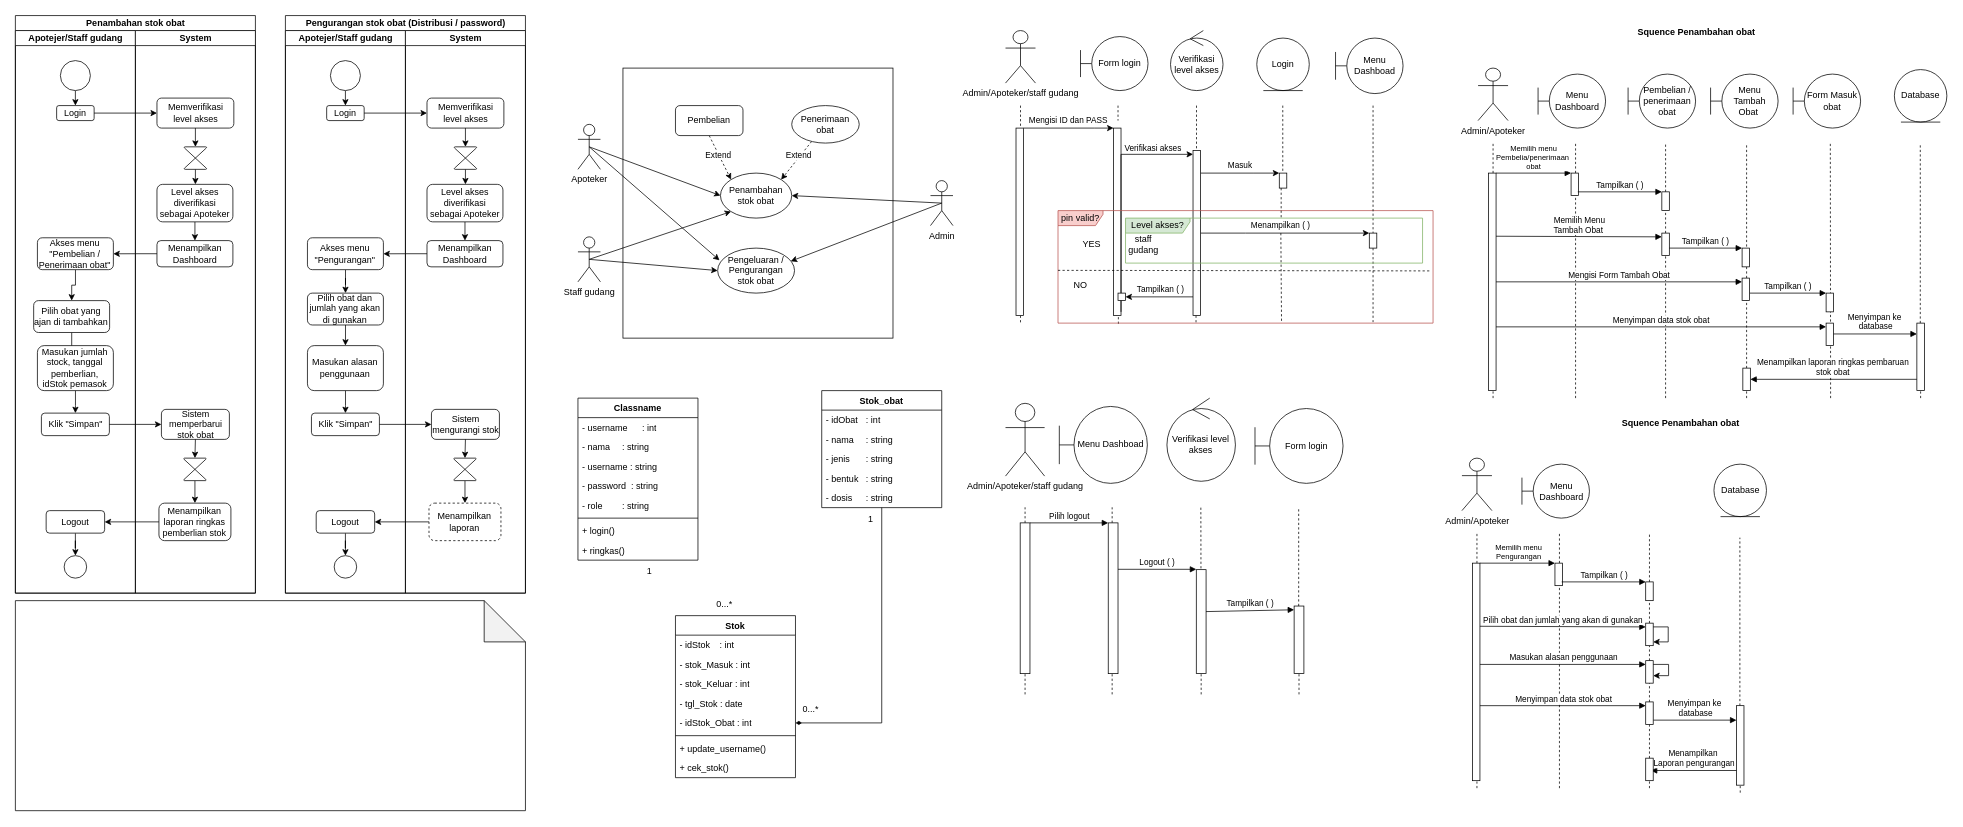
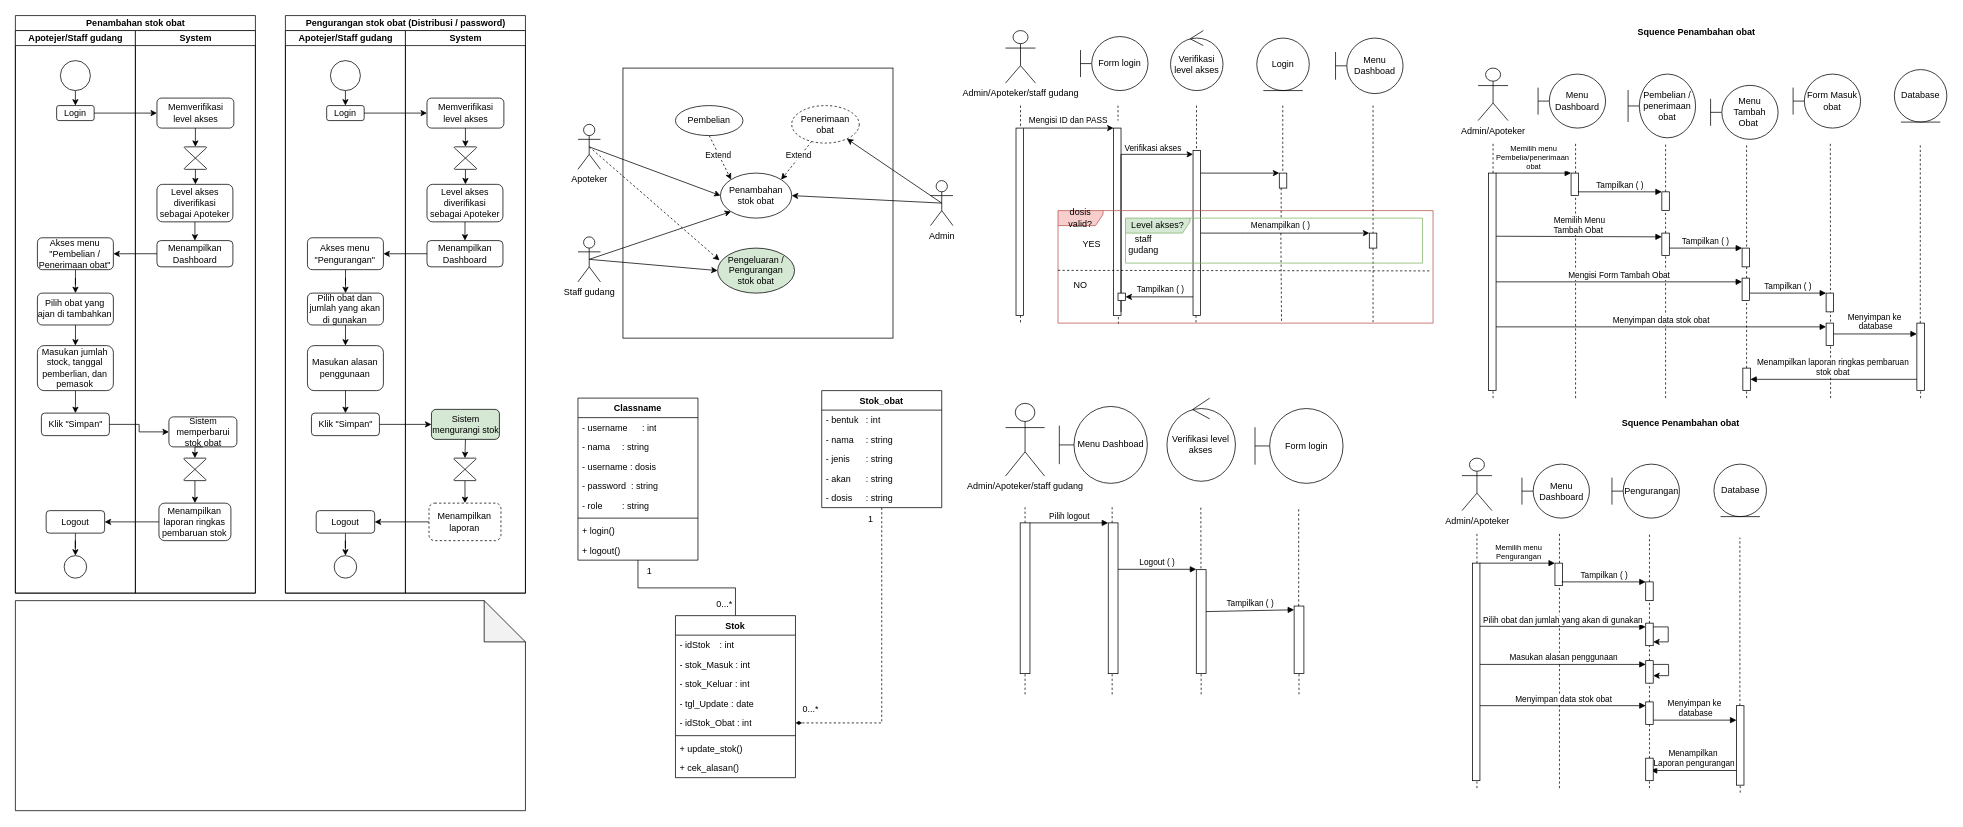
- <mxCell id="172" value="Pembelian / penerimaan obat" style="shape=umlBoundary;whiteSpace=wrap;html=1;" vertex="1" parent="1"><mxGeometry x="2170" y="98" width="90" height="72" as="geometry" /></mxCell>
+ <mxCell id="172" value="Pembelian / penerimaan obat" style="shape=umlBoundary;whiteSpace=wrap;html=1;" vertex="1" parent="1"><mxGeometry x="2170" y="98" width="90" height="85" as="geometry" /></mxCell>
- <mxCell id="173" value="Menu Tambah Obat&amp;nbsp;" style="shape=umlBoundary;whiteSpace=wrap;html=1;" vertex="1" parent="1"><mxGeometry x="2280" y="98" width="90" height="72" as="geometry" /></mxCell>
+ <mxCell id="173" value="Menu Tambah Obat&amp;nbsp;" style="shape=umlBoundary;whiteSpace=wrap;html=1;" vertex="1" parent="1"><mxGeometry x="2280" y="113" width="90" height="72" as="geometry" /></mxCell>
- <mxCell id="78" value="Pembelian" style="whiteSpace=wrap;html=1;direction=west;rounded=1;" parent="1" vertex="1"><mxGeometry x="900" y="140" width="90" height="40" as="geometry" /></mxCell>
+ <mxCell id="78" value="Pembelian" style="ellipse;whiteSpace=wrap;html=1;direction=west;" parent="1" vertex="1"><mxGeometry x="900" y="140" width="90" height="40" as="geometry" /></mxCell>
- <mxCell id="81" value="Penerimaan obat" style="ellipse;whiteSpace=wrap;html=1;" parent="1" vertex="1"><mxGeometry x="1055" y="140" width="90" height="50" as="geometry" /></mxCell>
+ <mxCell id="81" value="Penerimaan obat" style="ellipse;whiteSpace=wrap;html=1;dashed=1;" parent="1" vertex="1"><mxGeometry x="1055" y="140" width="90" height="50" as="geometry" /></mxCell>
- <mxCell id="152" value="&lt;font style=&quot;font-size: 11px;&quot;&gt;Masuk&lt;/font&gt;" style="text;html=1;align=center;verticalAlign=middle;whiteSpace=wrap;rounded=0;" parent="1" vertex="1"><mxGeometry x="1610" y="210" width="86" height="20" as="geometry" /></mxCell>
- <mxCell id="83" style="rounded=0;orthogonalLoop=1;jettySize=auto;html=1;exitX=0.5;exitY=0.5;exitDx=0;exitDy=0;exitPerimeter=0;entryX=0.024;entryY=0.271;entryDx=0;entryDy=0;entryPerimeter=0;flowAnimation=0;" parent="1" source="69" target="82" edge="1"><mxGeometry relative="1" as="geometry" /></mxCell>
+ <mxCell id="83" style="rounded=0;orthogonalLoop=1;jettySize=auto;html=1;exitX=0.5;exitY=0.5;exitDx=0;exitDy=0;exitPerimeter=0;entryX=0.024;entryY=0.271;entryDx=0;entryDy=0;entryPerimeter=0;flowAnimation=0;dashed=1;" parent="1" source="69" target="82" edge="1"><mxGeometry relative="1" as="geometry" /></mxCell>
- <mxCell id="134" value="pin valid?" style="shape=umlFrame;whiteSpace=wrap;html=1;pointerEvents=0;width=60;height=20;fillColor=#f8cecc;strokeColor=#b85450;" parent="1" vertex="1"><mxGeometry x="1410" y="280" width="500" height="150" as="geometry" /></mxCell>
+ <mxCell id="134" value="dosis valid?" style="shape=umlFrame;whiteSpace=wrap;html=1;pointerEvents=0;width=60;height=20;fillColor=#f8cecc;strokeColor=#b85450;" parent="1" vertex="1"><mxGeometry x="1410" y="280" width="500" height="150" as="geometry" /></mxCell>
- <mxCell id="84" style="rounded=0;orthogonalLoop=1;jettySize=auto;html=1;exitX=0.5;exitY=0.5;exitDx=0;exitDy=0;exitPerimeter=0;entryX=0.951;entryY=0.292;entryDx=0;entryDy=0;entryPerimeter=0;" parent="1" source="74" target="82" edge="1"><mxGeometry relative="1" as="geometry" /></mxCell>
+ <mxCell id="84" style="rounded=0;orthogonalLoop=1;jettySize=auto;html=1;exitX=0.5;exitY=0.5;exitDx=0;exitDy=0;exitPerimeter=0;" parent="1" source="74" target="81" edge="1"><mxGeometry relative="1" as="geometry" /></mxCell>
- <mxCell id="82" value="Pengeluaran / Pengurangan&lt;div&gt;stok obat&lt;/div&gt;" style="ellipse;whiteSpace=wrap;html=1;" parent="1" vertex="1"><mxGeometry x="956.25" y="330" width="102.5" height="60" as="geometry" /></mxCell>
+ <mxCell id="82" value="Pengeluaran / Pengurangan&lt;div&gt;stok obat&lt;/div&gt;" style="ellipse;whiteSpace=wrap;html=1;fillColor=#d5e8d4;" parent="1" vertex="1"><mxGeometry x="956.25" y="330" width="102.5" height="60" as="geometry" /></mxCell>
- <mxCell id="10" value="Pilih obat yang ajan di tambahkan" style="rounded=1;whiteSpace=wrap;html=1;" parent="3" vertex="1"><mxGeometry x="24.38" y="360" width="101.25" height="42.5" as="geometry" /></mxCell>
+ <mxCell id="10" value="Pilih obat yang ajan di tambahkan" style="rounded=1;whiteSpace=wrap;html=1;" parent="3" vertex="1"><mxGeometry x="29.38" y="350" width="101.25" height="42.5" as="geometry" /></mxCell>
- <mxCell id="12" value="Masukan jumlah stock, tanggal pemberlian, idStok pemasok" style="rounded=1;whiteSpace=wrap;html=1;" parent="3" vertex="1"><mxGeometry x="29.38" y="420" width="101.25" height="60" as="geometry" /></mxCell>
+ <mxCell id="12" value="Masukan jumlah stock, tanggal pemberlian, dan pemasok" style="rounded=1;whiteSpace=wrap;html=1;" parent="3" vertex="1"><mxGeometry x="29.38" y="420" width="101.25" height="60" as="geometry" /></mxCell>
- <mxCell id="87" value="- idObat &lt;span style=&quot;white-space: pre;&quot;&gt;&#09;&lt;/span&gt;: int" style="text;strokeColor=none;fillColor=none;align=left;verticalAlign=top;spacingLeft=4;spacingRight=4;overflow=hidden;rotatable=0;points=[[0,0.5],[1,0.5]];portConstraint=eastwest;whiteSpace=wrap;html=1;" parent="86" vertex="1"><mxGeometry y="26" width="160" height="26" as="geometry" /></mxCell>
+ <mxCell id="87" value="- bentuk &lt;span style=&quot;white-space: pre;&quot;&gt;&#09;&lt;/span&gt;: int" style="text;strokeColor=none;fillColor=none;align=left;verticalAlign=top;spacingLeft=4;spacingRight=4;overflow=hidden;rotatable=0;points=[[0,0.5],[1,0.5]];portConstraint=eastwest;whiteSpace=wrap;html=1;" parent="86" vertex="1"><mxGeometry y="26" width="160" height="26" as="geometry" /></mxCell>
- <mxCell id="25" value="Sistem memperbarui stok obat" style="rounded=1;whiteSpace=wrap;html=1;" parent="17" vertex="1"><mxGeometry x="34.69" y="505" width="90.62" height="40" as="geometry" /></mxCell>
+ <mxCell id="25" value="Sistem memperbarui stok obat" style="rounded=1;whiteSpace=wrap;html=1;" parent="17" vertex="1"><mxGeometry x="44.69" y="515" width="90.62" height="40" as="geometry" /></mxCell>
- <mxCell id="57" value="Sistem mengurangi stok" style="rounded=1;whiteSpace=wrap;html=1;" parent="49" vertex="1"><mxGeometry x="34.69" y="505" width="90.62" height="40" as="geometry" /></mxCell>
+ <mxCell id="57" value="Sistem mengurangi stok" style="rounded=1;whiteSpace=wrap;html=1;fillColor=#d5e8d4;" parent="49" vertex="1"><mxGeometry x="34.69" y="505" width="90.62" height="40" as="geometry" /></mxCell>
- <mxCell id="96" value="- username : string" style="text;strokeColor=none;fillColor=none;align=left;verticalAlign=top;spacingLeft=4;spacingRight=4;overflow=hidden;rotatable=0;points=[[0,0.5],[1,0.5]];portConstraint=eastwest;whiteSpace=wrap;html=1;" parent="93" vertex="1"><mxGeometry y="78" width="160" height="26" as="geometry" /></mxCell>
+ <mxCell id="96" value="- username : dosis" style="text;strokeColor=none;fillColor=none;align=left;verticalAlign=top;spacingLeft=4;spacingRight=4;overflow=hidden;rotatable=0;points=[[0,0.5],[1,0.5]];portConstraint=eastwest;whiteSpace=wrap;html=1;" parent="93" vertex="1"><mxGeometry y="78" width="160" height="26" as="geometry" /></mxCell>
- <mxCell id="90" value="- bentuk&lt;span style=&quot;white-space: pre;&quot;&gt;&#09;&lt;/span&gt;: string" style="text;strokeColor=none;fillColor=none;align=left;verticalAlign=top;spacingLeft=4;spacingRight=4;overflow=hidden;rotatable=0;points=[[0,0.5],[1,0.5]];portConstraint=eastwest;whiteSpace=wrap;html=1;" parent="86" vertex="1"><mxGeometry y="104" width="160" height="26" as="geometry" /></mxCell>
+ <mxCell id="90" value="- akan&lt;span style=&quot;white-space: pre;&quot;&gt;&#09;&lt;/span&gt;: string" style="text;strokeColor=none;fillColor=none;align=left;verticalAlign=top;spacingLeft=4;spacingRight=4;overflow=hidden;rotatable=0;points=[[0,0.5],[1,0.5]];portConstraint=eastwest;whiteSpace=wrap;html=1;" parent="86" vertex="1"><mxGeometry y="104" width="160" height="26" as="geometry" /></mxCell>
+ <mxCell id="210" value="Pengurangan" style="shape=umlBoundary;whiteSpace=wrap;html=1;" vertex="1" parent="1"><mxGeometry x="2148.5" y="618" width="90" height="72" as="geometry" /></mxCell>
- <mxCell id="29" value="Menampilkan laporan ringkas pemberlian stok" style="rounded=1;whiteSpace=wrap;html=1;" parent="17" vertex="1"><mxGeometry x="31.41" y="630" width="95.93" height="50" as="geometry" /></mxCell>
+ <mxCell id="29" value="Menampilkan laporan ringkas pembaruan stok" style="rounded=1;whiteSpace=wrap;html=1;" parent="17" vertex="1"><mxGeometry x="31.41" y="630" width="95.93" height="50" as="geometry" /></mxCell>
- <mxCell id="101" value="+ ringkas()" style="text;strokeColor=none;fillColor=none;align=left;verticalAlign=top;spacingLeft=4;spacingRight=4;overflow=hidden;rotatable=0;points=[[0,0.5],[1,0.5]];portConstraint=eastwest;whiteSpace=wrap;html=1;" parent="93" vertex="1"><mxGeometry y="190" width="160" height="26" as="geometry" /></mxCell>
+ <mxCell id="101" value="+ logout()" style="text;strokeColor=none;fillColor=none;align=left;verticalAlign=top;spacingLeft=4;spacingRight=4;overflow=hidden;rotatable=0;points=[[0,0.5],[1,0.5]];portConstraint=eastwest;whiteSpace=wrap;html=1;" parent="93" vertex="1"><mxGeometry y="190" width="160" height="26" as="geometry" /></mxCell>
+ <mxCell id="92" style="edgeStyle=orthogonalEdgeStyle;rounded=0;orthogonalLoop=1;jettySize=auto;html=1;endArrow=none;startFill=0;" parent="1" source="93" target="102" edge="1"><mxGeometry relative="1" as="geometry" /></mxCell>
- <mxCell id="85" style="edgeStyle=orthogonalEdgeStyle;rounded=0;orthogonalLoop=1;jettySize=auto;html=1;endArrow=diamondThin;startFill=0;endFill=1;" parent="1" source="86" target="107" edge="1"><mxGeometry relative="1" as="geometry" /></mxCell>
+ <mxCell id="85" style="edgeStyle=orthogonalEdgeStyle;rounded=0;orthogonalLoop=1;jettySize=auto;html=1;endArrow=diamondThin;startFill=0;endFill=1;dashed=1;" parent="1" source="86" target="107" edge="1"><mxGeometry relative="1" as="geometry" /></mxCell>
- <mxCell id="106" value="- tgl_Stok : date" style="text;strokeColor=none;fillColor=none;align=left;verticalAlign=top;spacingLeft=4;spacingRight=4;overflow=hidden;rotatable=0;points=[[0,0.5],[1,0.5]];portConstraint=eastwest;whiteSpace=wrap;html=1;" parent="102" vertex="1"><mxGeometry y="104" width="160" height="26" as="geometry" /></mxCell>
+ <mxCell id="106" value="- tgl_Update : date" style="text;strokeColor=none;fillColor=none;align=left;verticalAlign=top;spacingLeft=4;spacingRight=4;overflow=hidden;rotatable=0;points=[[0,0.5],[1,0.5]];portConstraint=eastwest;whiteSpace=wrap;html=1;" parent="102" vertex="1"><mxGeometry y="104" width="160" height="26" as="geometry" /></mxCell>
- <mxCell id="109" value="+ update_username()" style="text;strokeColor=none;fillColor=none;align=left;verticalAlign=top;spacingLeft=4;spacingRight=4;overflow=hidden;rotatable=0;points=[[0,0.5],[1,0.5]];portConstraint=eastwest;whiteSpace=wrap;html=1;" parent="102" vertex="1"><mxGeometry y="164" width="160" height="26" as="geometry" /></mxCell>
+ <mxCell id="109" value="+ update_stok()" style="text;strokeColor=none;fillColor=none;align=left;verticalAlign=top;spacingLeft=4;spacingRight=4;overflow=hidden;rotatable=0;points=[[0,0.5],[1,0.5]];portConstraint=eastwest;whiteSpace=wrap;html=1;" parent="102" vertex="1"><mxGeometry y="164" width="160" height="26" as="geometry" /></mxCell>
- <mxCell id="110" value="+ cek_stok()" style="text;strokeColor=none;fillColor=none;align=left;verticalAlign=top;spacingLeft=4;spacingRight=4;overflow=hidden;rotatable=0;points=[[0,0.5],[1,0.5]];portConstraint=eastwest;whiteSpace=wrap;html=1;" parent="102" vertex="1"><mxGeometry y="190" width="160" height="26" as="geometry" /></mxCell>
+ <mxCell id="110" value="+ cek_alasan()" style="text;strokeColor=none;fillColor=none;align=left;verticalAlign=top;spacingLeft=4;spacingRight=4;overflow=hidden;rotatable=0;points=[[0,0.5],[1,0.5]];portConstraint=eastwest;whiteSpace=wrap;html=1;" parent="102" vertex="1"><mxGeometry y="190" width="160" height="26" as="geometry" /></mxCell>
